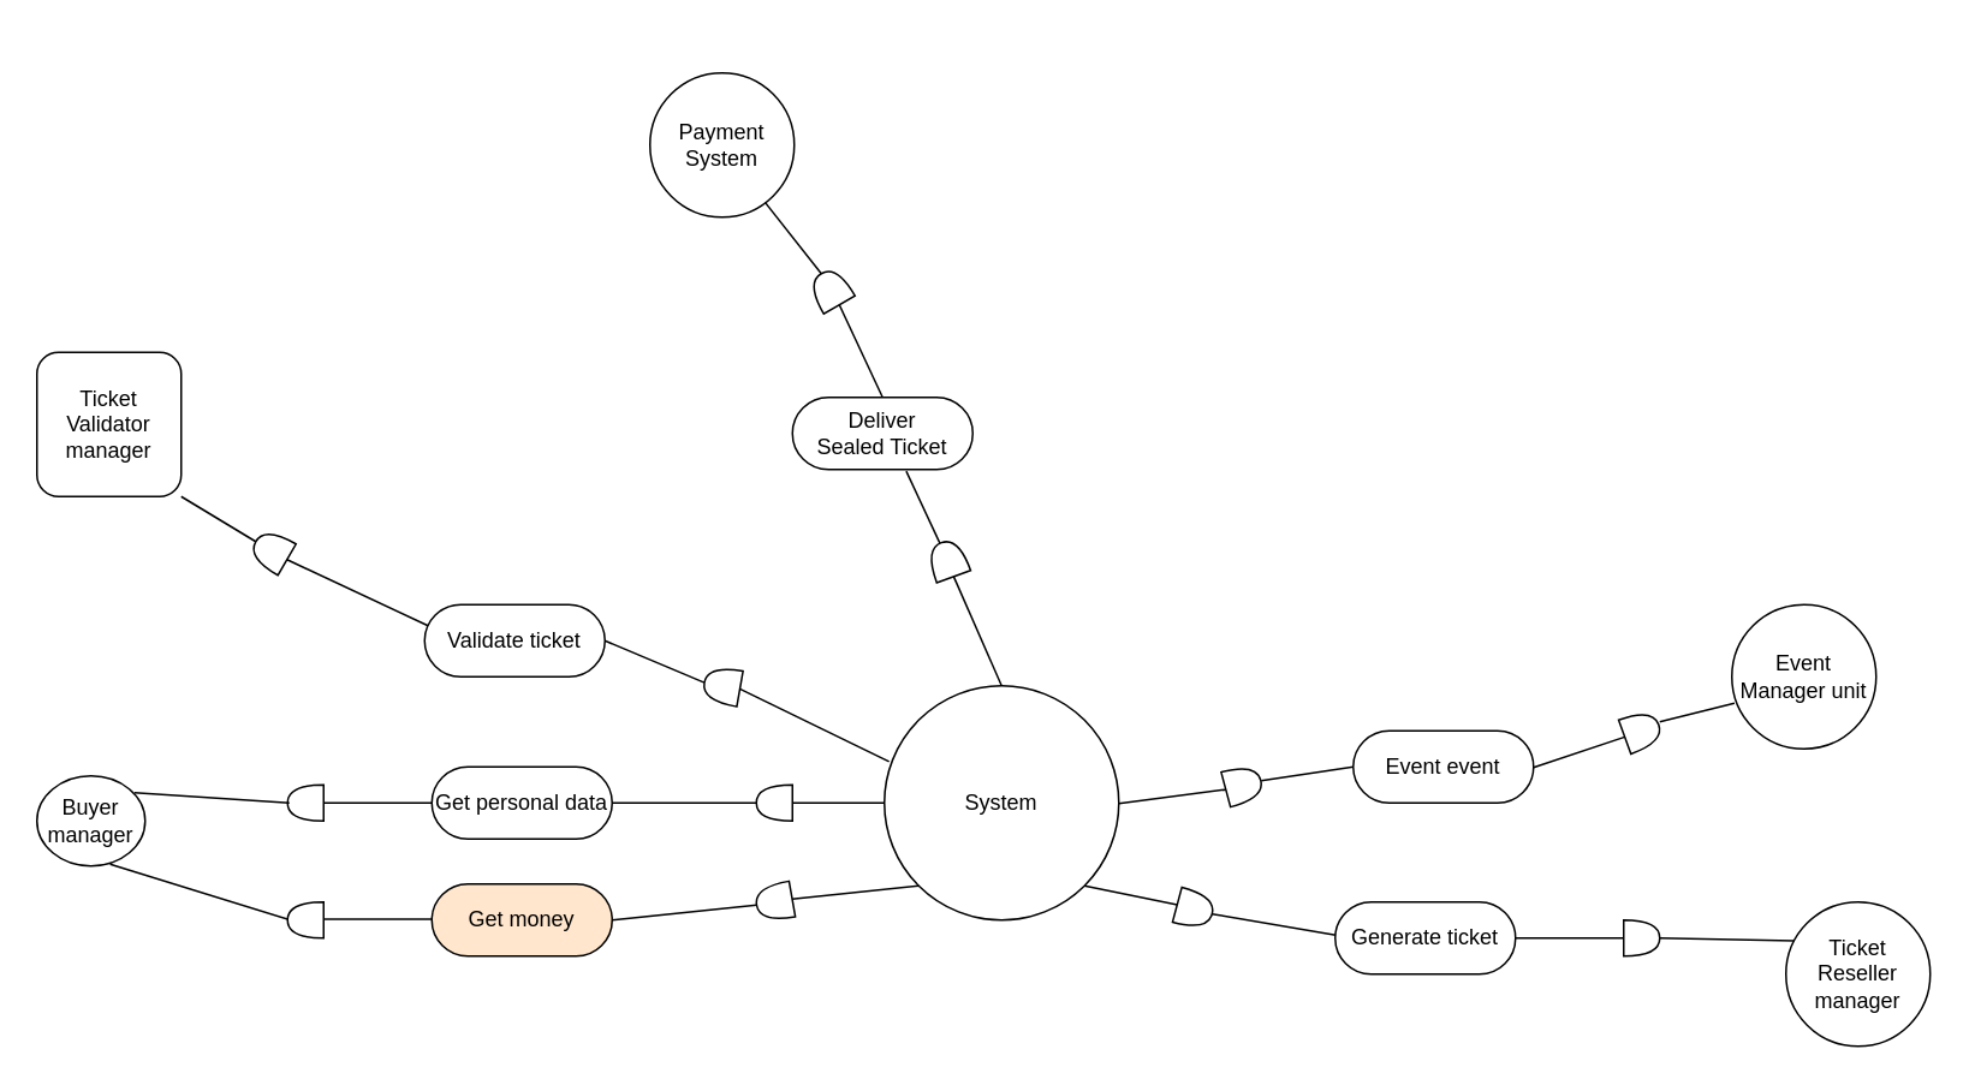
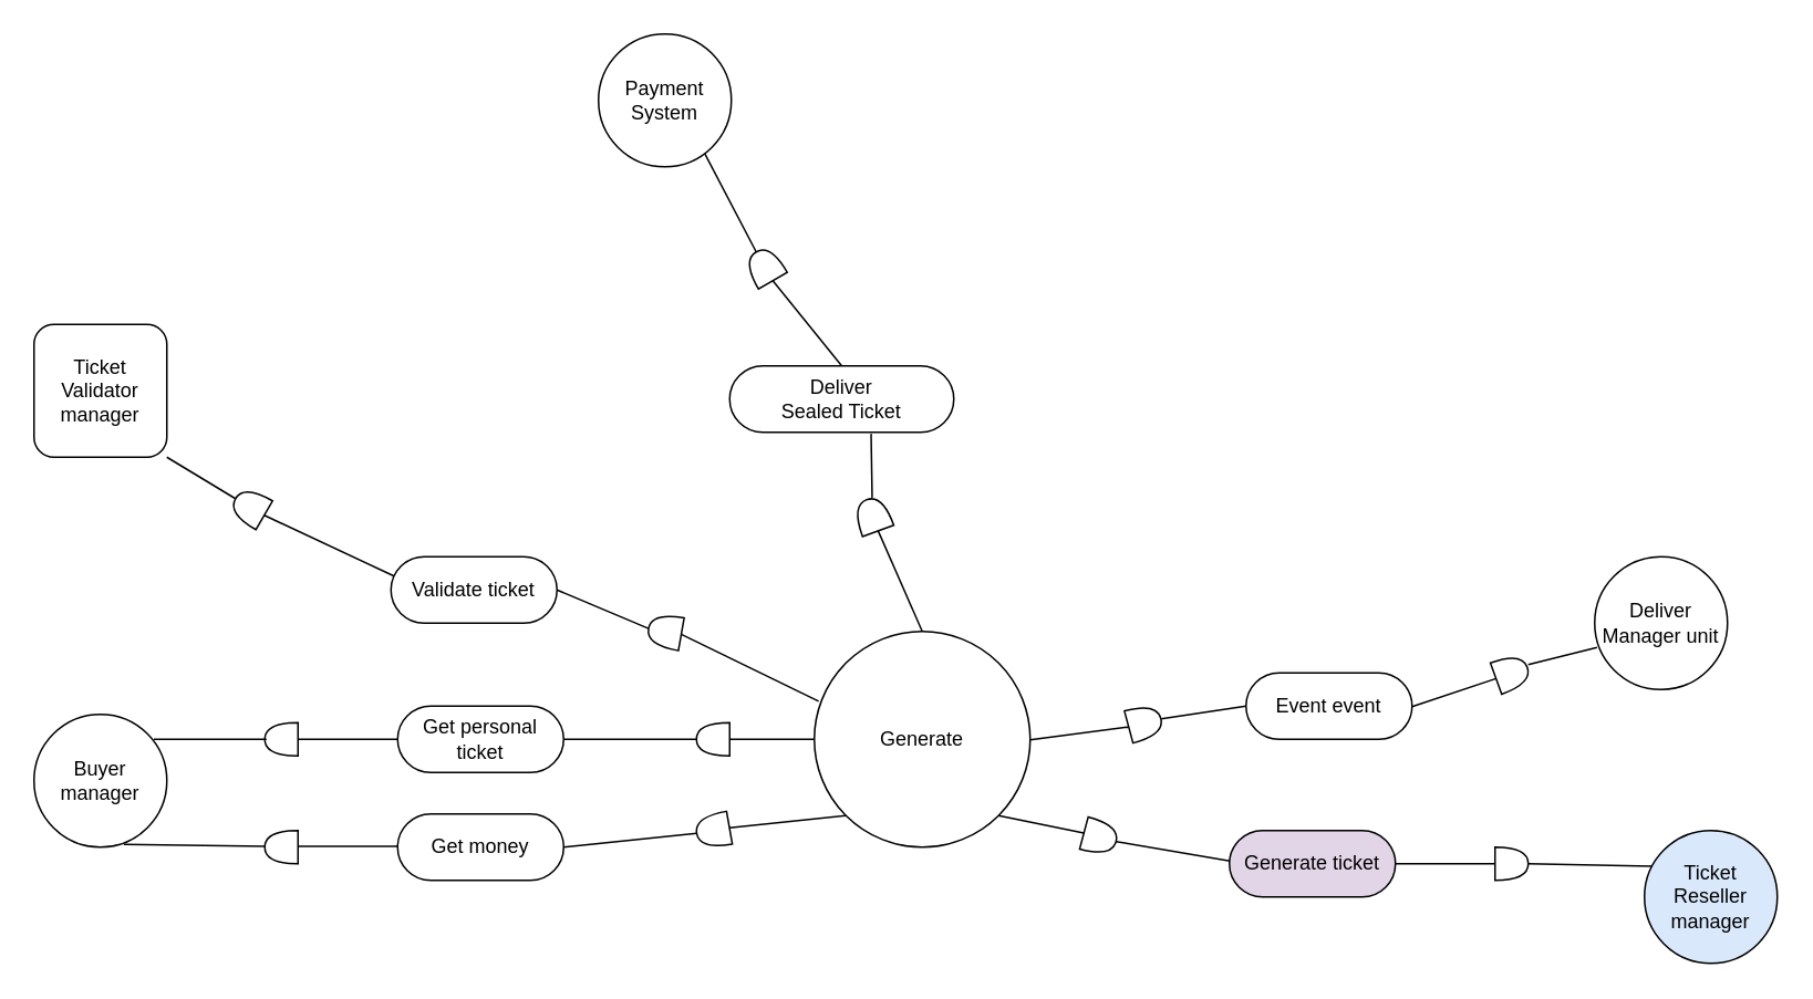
- <mxCell id="13" value="Payment&lt;br&gt;System" style="ellipse;whiteSpace=wrap;html=1;aspect=fixed;" parent="1" vertex="1"><mxGeometry x="360" y="40" width="80" height="80" as="geometry" /></mxCell>
+ <mxCell id="13" value="Payment&lt;br&gt;System" style="ellipse;whiteSpace=wrap;html=1;aspect=fixed;" parent="1" vertex="1"><mxGeometry x="360" y="20" width="80" height="80" as="geometry" /></mxCell>
- <mxCell id="48" value="Deliver&lt;br&gt;Sealed Ticket" style="rounded=1;whiteSpace=wrap;html=1;glass=0;arcSize=50;" vertex="1" parent="1"><mxGeometry x="439" y="220" width="100" height="40" as="geometry" /></mxCell>
+ <mxCell id="48" value="Deliver&lt;br&gt;Sealed Ticket" style="rounded=1;whiteSpace=wrap;html=1;glass=0;arcSize=50;" vertex="1" parent="1"><mxGeometry x="439" y="220" width="135" height="40" as="geometry" /></mxCell>
- <mxCell id="10" value="Event Manager unit" style="ellipse;whiteSpace=wrap;html=1;aspect=fixed;" parent="1" vertex="1"><mxGeometry x="960" y="335" width="80" height="80" as="geometry" /></mxCell>
+ <mxCell id="10" value="Deliver Manager unit" style="ellipse;whiteSpace=wrap;html=1;aspect=fixed;" parent="1" vertex="1"><mxGeometry x="960" y="335" width="80" height="80" as="geometry" /></mxCell>
- <mxCell id="45" value="Get personal data" style="rounded=1;whiteSpace=wrap;html=1;glass=0;arcSize=50;" vertex="1" parent="1"><mxGeometry x="239" y="425" width="100" height="40" as="geometry" /></mxCell>
+ <mxCell id="45" value="Get personal ticket" style="rounded=1;whiteSpace=wrap;html=1;glass=0;arcSize=50;" vertex="1" parent="1"><mxGeometry x="239" y="425" width="100" height="40" as="geometry" /></mxCell>
- <mxCell id="2" value="System" style="ellipse;whiteSpace=wrap;html=1;aspect=fixed;" parent="1" vertex="1"><mxGeometry x="490" y="380" width="130" height="130" as="geometry" /></mxCell>
+ <mxCell id="2" value="Generate" style="ellipse;whiteSpace=wrap;html=1;aspect=fixed;" parent="1" vertex="1"><mxGeometry x="490" y="380" width="130" height="130" as="geometry" /></mxCell>
- <mxCell id="4" value="Buyer manager" style="ellipse;whiteSpace=wrap;html=1;aspect=fixed;" parent="1" vertex="1"><mxGeometry x="20" y="430" width="60" height="50" as="geometry" /></mxCell>
+ <mxCell id="4" value="Buyer manager" style="ellipse;whiteSpace=wrap;html=1;aspect=fixed;" parent="1" vertex="1"><mxGeometry x="20" y="430" width="80" height="80" as="geometry" /></mxCell>
- <mxCell id="47" value="Get money" style="rounded=1;whiteSpace=wrap;html=1;glass=0;arcSize=50;fillColor=#ffe6cc;" vertex="1" parent="1"><mxGeometry x="239" y="490" width="100" height="40" as="geometry" /></mxCell>
+ <mxCell id="47" value="Get money" style="rounded=1;whiteSpace=wrap;html=1;glass=0;arcSize=50;" vertex="1" parent="1"><mxGeometry x="239" y="490" width="100" height="40" as="geometry" /></mxCell>
- <mxCell id="49" value="Generate ticket" style="rounded=1;whiteSpace=wrap;html=1;glass=0;arcSize=50;" vertex="1" parent="1"><mxGeometry x="740" y="500" width="100" height="40" as="geometry" /></mxCell>
+ <mxCell id="49" value="Generate ticket" style="rounded=1;whiteSpace=wrap;html=1;glass=0;arcSize=50;fillColor=#e1d5e7;" vertex="1" parent="1"><mxGeometry x="740" y="500" width="100" height="40" as="geometry" /></mxCell>
- <mxCell id="11" value="Ticket Reseller&lt;br&gt;manager" style="ellipse;whiteSpace=wrap;html=1;aspect=fixed;" parent="1" vertex="1"><mxGeometry x="990" y="500" width="80" height="80" as="geometry" /></mxCell>
+ <mxCell id="11" value="Ticket Reseller&lt;br&gt;manager" style="ellipse;whiteSpace=wrap;html=1;aspect=fixed;fillColor=#dae8fc;" parent="1" vertex="1"><mxGeometry x="990" y="500" width="80" height="80" as="geometry" /></mxCell>
